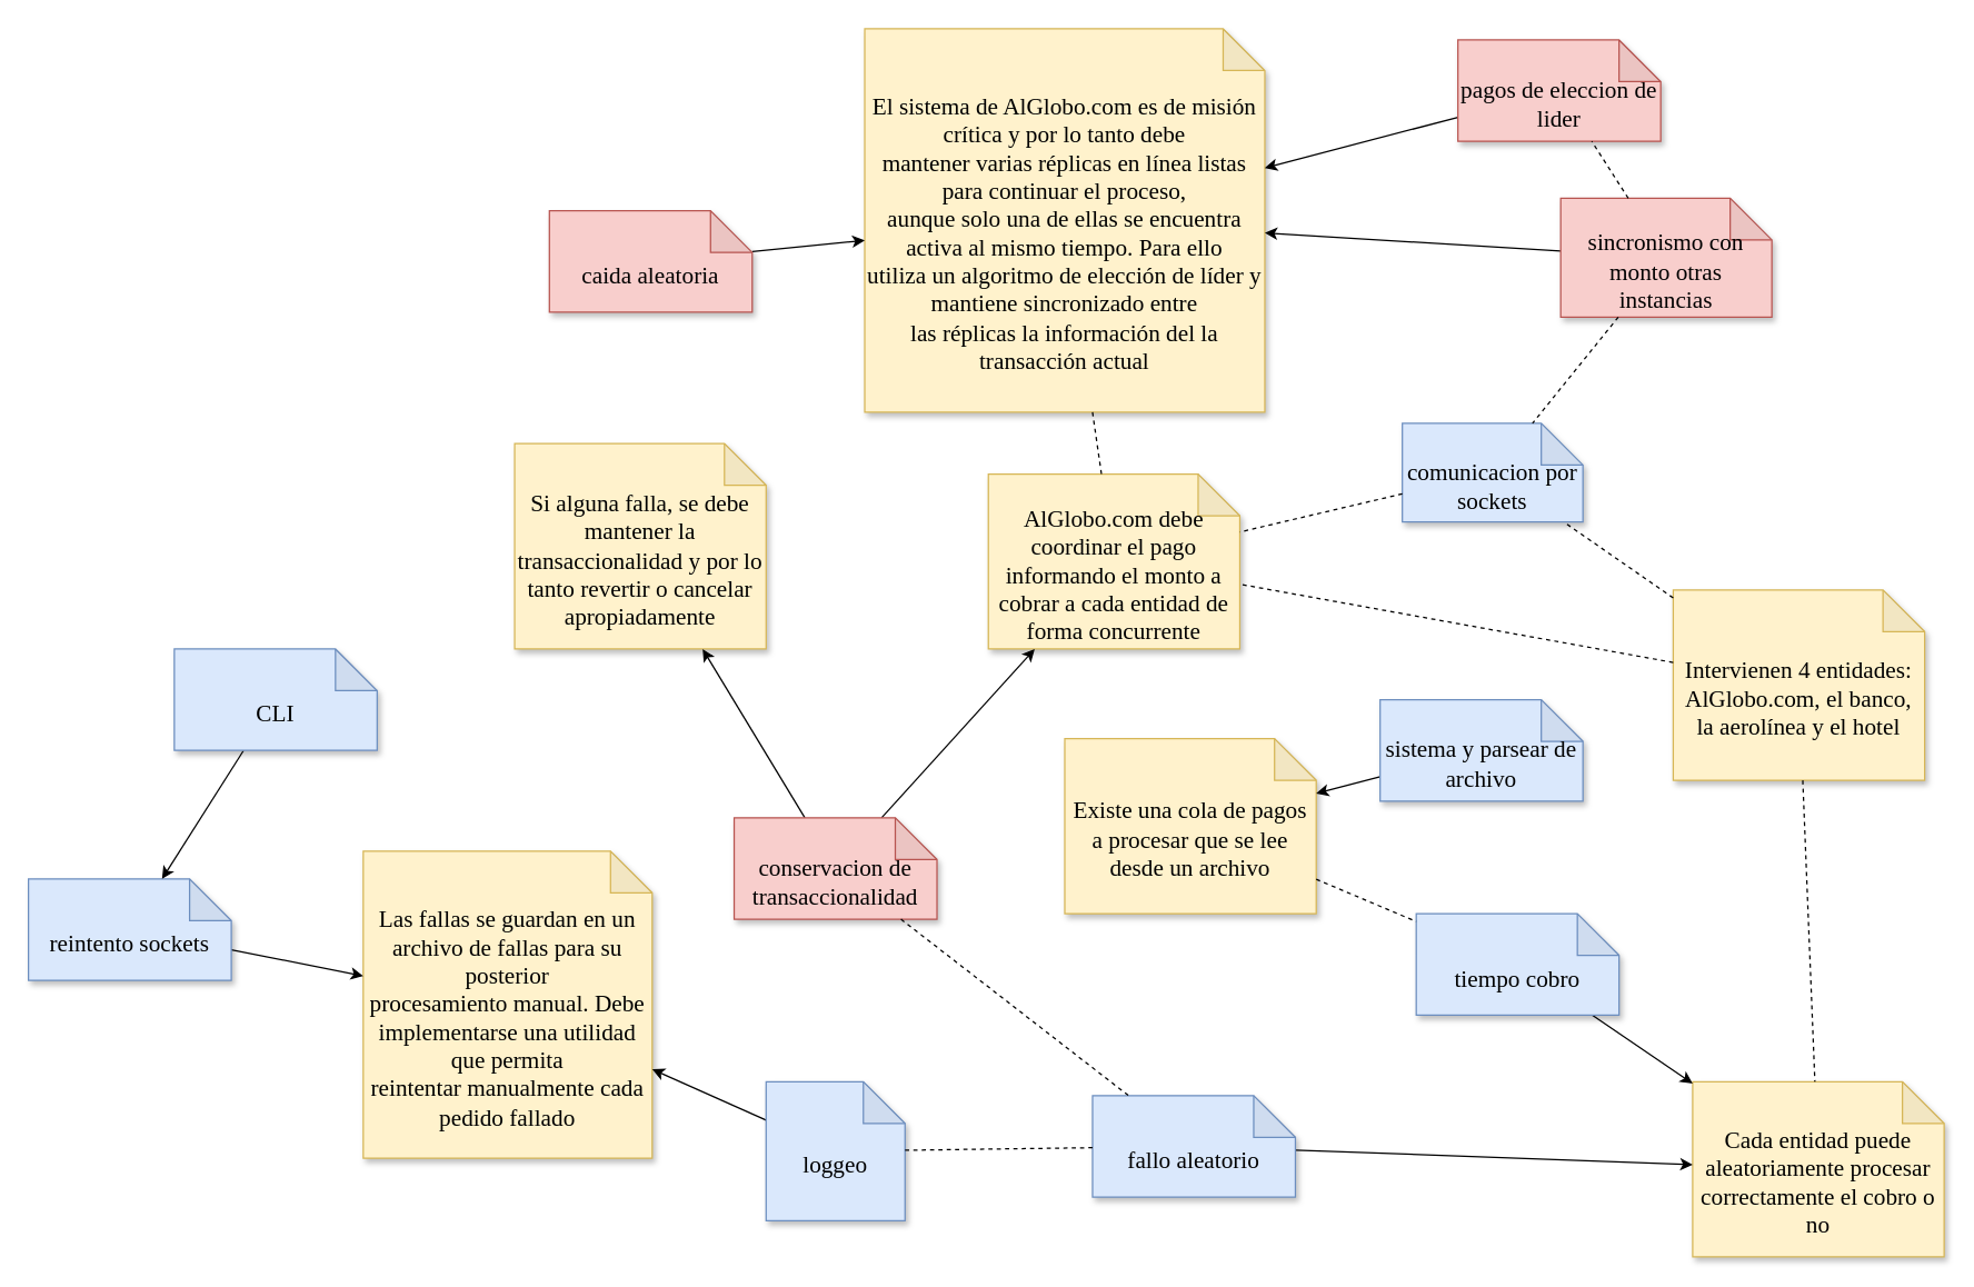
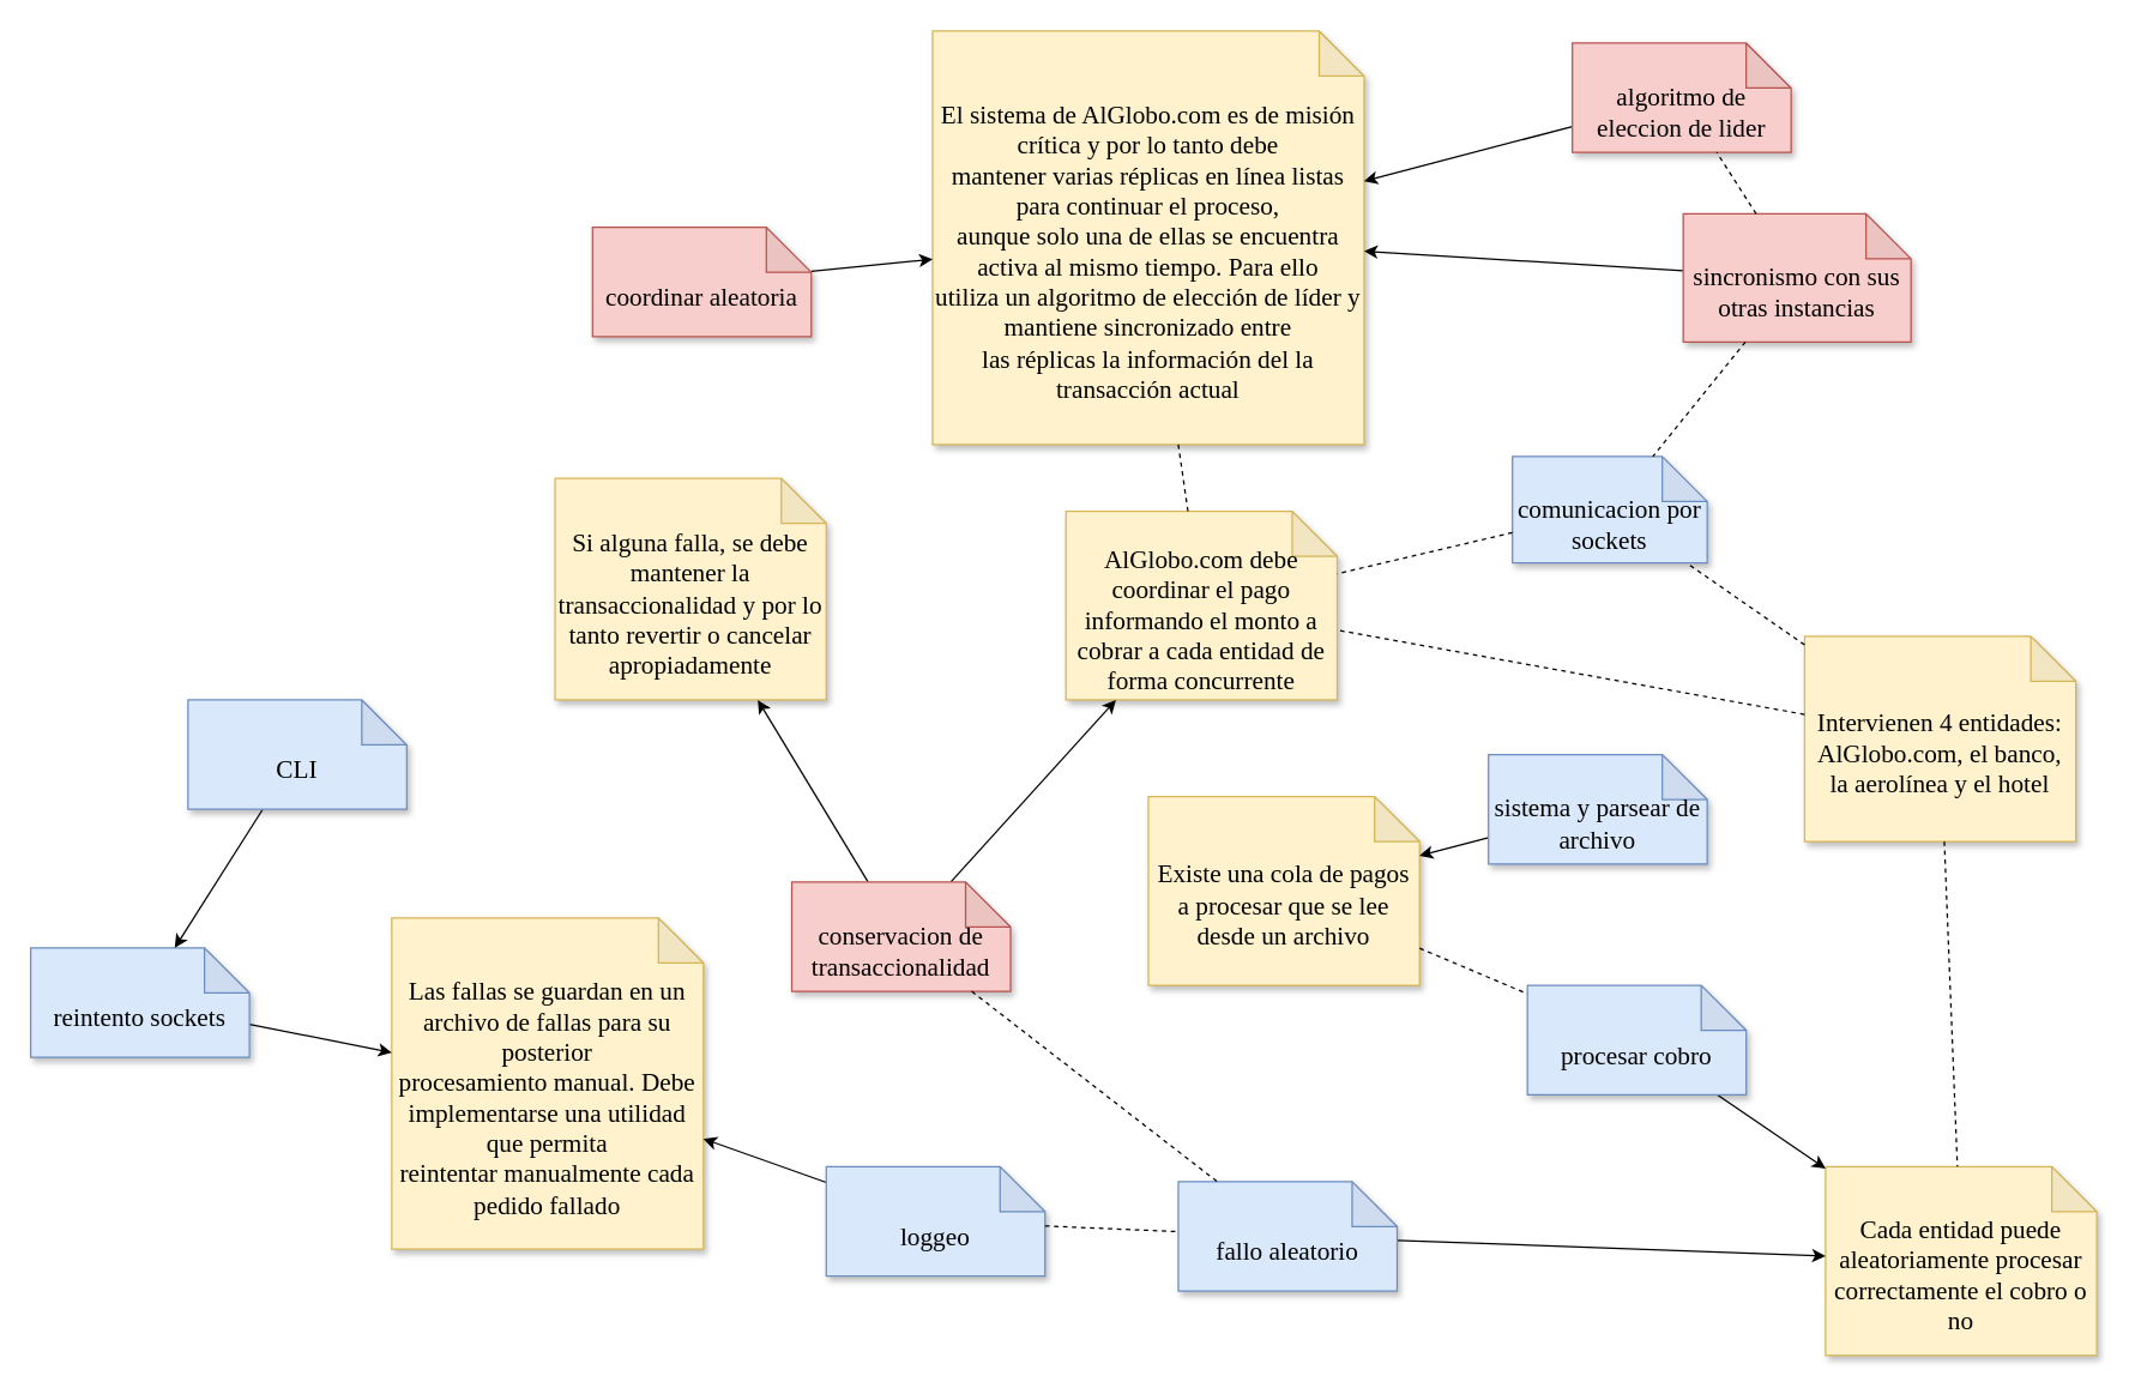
- <mxCell id="28" value="&lt;font face=&quot;Comic Sans MS&quot; style=&quot;font-size: 17px&quot;&gt;&lt;br&gt;pagos de eleccion de lider&lt;/font&gt;" style="shape=note;whiteSpace=wrap;html=1;backgroundOutline=1;darkOpacity=0.05;shadow=1;sketch=0;fillColor=#f8cecc;strokeColor=#b85450;" parent="1" vertex="1"><mxGeometry x="1049" y="28" width="146" height="73" as="geometry" /></mxCell>
+ <mxCell id="28" value="&lt;font face=&quot;Comic Sans MS&quot; style=&quot;font-size: 17px&quot;&gt;&lt;br&gt;algoritmo de eleccion de lider&lt;/font&gt;" style="shape=note;whiteSpace=wrap;html=1;backgroundOutline=1;darkOpacity=0.05;shadow=1;sketch=0;fillColor=#f8cecc;strokeColor=#b85450;" parent="1" vertex="1"><mxGeometry x="1049" y="28" width="146" height="73" as="geometry" /></mxCell>
- <mxCell id="30" value="&lt;font face=&quot;Comic Sans MS&quot; style=&quot;font-size: 17px&quot;&gt;&lt;br&gt;sincronismo con monto otras instancias&lt;/font&gt;" style="shape=note;whiteSpace=wrap;html=1;backgroundOutline=1;darkOpacity=0.05;shadow=1;sketch=0;fillColor=#f8cecc;strokeColor=#b85450;" parent="1" vertex="1"><mxGeometry x="1123" y="142" width="152" height="85.5" as="geometry" /></mxCell>
+ <mxCell id="30" value="&lt;font face=&quot;Comic Sans MS&quot; style=&quot;font-size: 17px&quot;&gt;&lt;br&gt;sincronismo con sus otras instancias&lt;/font&gt;" style="shape=note;whiteSpace=wrap;html=1;backgroundOutline=1;darkOpacity=0.05;shadow=1;sketch=0;fillColor=#f8cecc;strokeColor=#b85450;" parent="1" vertex="1"><mxGeometry x="1123" y="142" width="152" height="85.5" as="geometry" /></mxCell>
- <mxCell id="32" value="&lt;font face=&quot;Comic Sans MS&quot; style=&quot;font-size: 17px&quot;&gt;&lt;br&gt;caida aleatoria&lt;/font&gt;" style="shape=note;whiteSpace=wrap;html=1;backgroundOutline=1;darkOpacity=0.05;shadow=1;sketch=0;fillColor=#f8cecc;strokeColor=#b85450;" parent="1" vertex="1"><mxGeometry x="395" y="151" width="146" height="73" as="geometry" /></mxCell>
+ <mxCell id="32" value="&lt;font face=&quot;Comic Sans MS&quot; style=&quot;font-size: 17px&quot;&gt;&lt;br&gt;coordinar aleatoria&lt;/font&gt;" style="shape=note;whiteSpace=wrap;html=1;backgroundOutline=1;darkOpacity=0.05;shadow=1;sketch=0;fillColor=#f8cecc;strokeColor=#b85450;" parent="1" vertex="1"><mxGeometry x="395" y="151" width="146" height="73" as="geometry" /></mxCell>
- <mxCell id="14" value="&lt;font face=&quot;Comic Sans MS&quot; style=&quot;font-size: 17px&quot;&gt;&lt;br&gt;tiempo cobro&lt;br&gt;&lt;/font&gt;" style="shape=note;whiteSpace=wrap;html=1;backgroundOutline=1;darkOpacity=0.05;shadow=1;sketch=0;fillColor=#dae8fc;strokeColor=#6c8ebf;" parent="1" vertex="1"><mxGeometry x="1019" y="657" width="146" height="73" as="geometry" /></mxCell>
+ <mxCell id="14" value="&lt;font face=&quot;Comic Sans MS&quot; style=&quot;font-size: 17px&quot;&gt;&lt;br&gt;procesar cobro&lt;br&gt;&lt;/font&gt;" style="shape=note;whiteSpace=wrap;html=1;backgroundOutline=1;darkOpacity=0.05;shadow=1;sketch=0;fillColor=#dae8fc;strokeColor=#6c8ebf;" parent="1" vertex="1"><mxGeometry x="1019" y="657" width="146" height="73" as="geometry" /></mxCell>
- <mxCell id="16" value="&lt;font face=&quot;Comic Sans MS&quot; style=&quot;font-size: 17px&quot;&gt;&lt;br&gt;loggeo&lt;br&gt;&lt;/font&gt;" style="shape=note;whiteSpace=wrap;html=1;backgroundOutline=1;darkOpacity=0.05;shadow=1;sketch=0;fillColor=#dae8fc;strokeColor=#6c8ebf;" parent="1" vertex="1"><mxGeometry x="551" y="778" width="100" height="100" as="geometry" /></mxCell>
+ <mxCell id="16" value="&lt;font face=&quot;Comic Sans MS&quot; style=&quot;font-size: 17px&quot;&gt;&lt;br&gt;loggeo&lt;br&gt;&lt;/font&gt;" style="shape=note;whiteSpace=wrap;html=1;backgroundOutline=1;darkOpacity=0.05;shadow=1;sketch=0;fillColor=#dae8fc;strokeColor=#6c8ebf;" parent="1" vertex="1"><mxGeometry x="551" y="778" width="146" height="73" as="geometry" /></mxCell>
